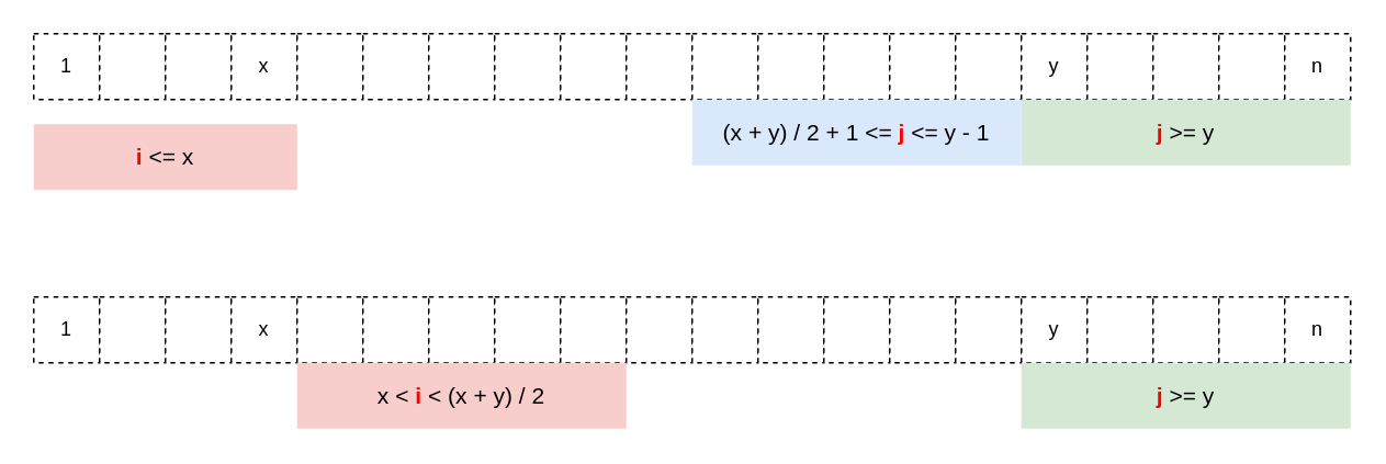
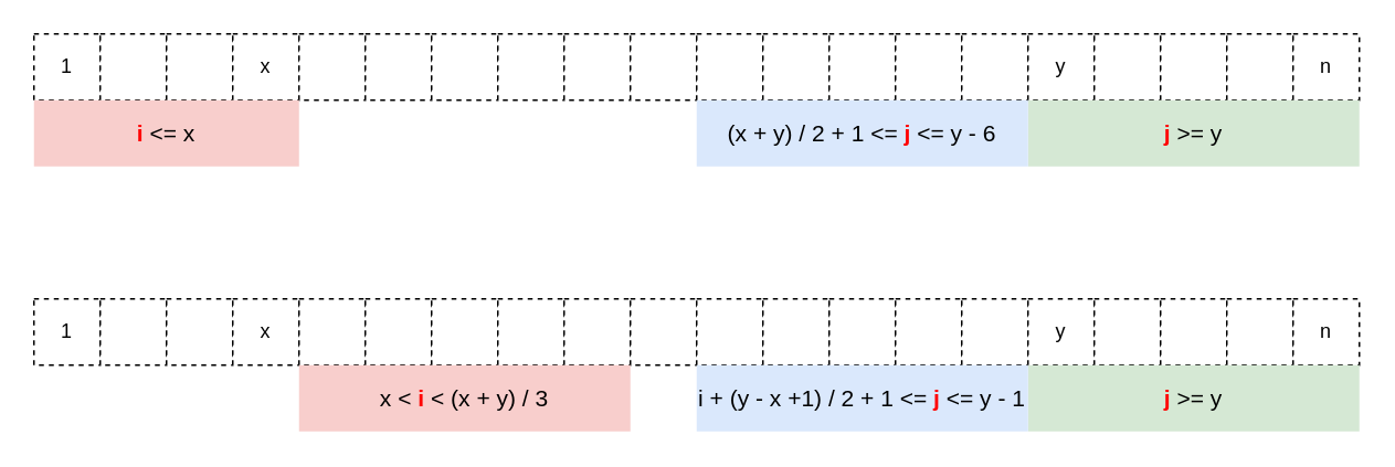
- <mxCell id="24" value="&lt;font style=&quot;font-size: 14px;&quot;&gt;&lt;span style=&quot;font-weight: normal;&quot;&gt;(x + y) / 2 + 1 &amp;lt;= &lt;/span&gt;&lt;font color=&quot;#ff0000&quot;&gt;j&lt;/font&gt;&lt;span style=&quot;font-weight: normal;&quot;&gt; &amp;lt;= y - 1&lt;/span&gt;&lt;/font&gt;" style="rounded=0;whiteSpace=wrap;html=1;fillColor=#dae8fc;strokeColor=none;fontStyle=1" vertex="1" parent="1"><mxGeometry x="420" y="60" width="200" height="40" as="geometry" /></mxCell>
+ <mxCell id="24" value="&lt;font style=&quot;font-size: 14px;&quot;&gt;&lt;span style=&quot;font-weight: normal;&quot;&gt;(x + y) / 2 + 1 &amp;lt;= &lt;/span&gt;&lt;font color=&quot;#ff0000&quot;&gt;j&lt;/font&gt;&lt;span style=&quot;font-weight: normal;&quot;&gt; &amp;lt;= y - 6&lt;/span&gt;&lt;/font&gt;" style="rounded=0;whiteSpace=wrap;html=1;fillColor=#dae8fc;strokeColor=none;fontStyle=1" vertex="1" parent="1"><mxGeometry x="420" y="60" width="200" height="40" as="geometry" /></mxCell>
- <mxCell id="22" value="&lt;font style=&quot;font-size: 14px;&quot;&gt;&lt;font style=&quot;font-size: 14px;&quot; color=&quot;#ff0000&quot;&gt;i&lt;/font&gt;&lt;span style=&quot;font-weight: normal;&quot;&gt; &amp;lt;= x&lt;/span&gt;&lt;/font&gt;" style="rounded=0;whiteSpace=wrap;html=1;fillColor=#f8cecc;strokeColor=none;fontStyle=1" vertex="1" parent="1"><mxGeometry x="20" y="75" width="160" height="40" as="geometry" /></mxCell>
+ <mxCell id="22" value="&lt;font style=&quot;font-size: 14px;&quot;&gt;&lt;font style=&quot;font-size: 14px;&quot; color=&quot;#ff0000&quot;&gt;i&lt;/font&gt;&lt;span style=&quot;font-weight: normal;&quot;&gt; &amp;lt;= x&lt;/span&gt;&lt;/font&gt;" style="rounded=0;whiteSpace=wrap;html=1;fillColor=#f8cecc;strokeColor=none;fontStyle=1" vertex="1" parent="1"><mxGeometry x="20" y="60" width="160" height="40" as="geometry" /></mxCell>
- <mxCell id="45" value="&lt;font style=&quot;font-size: 14px;&quot;&gt;&lt;span style=&quot;font-weight: normal;&quot;&gt;x &amp;lt; &lt;/span&gt;&lt;font color=&quot;#ff0000&quot;&gt;i&lt;/font&gt;&lt;span style=&quot;font-weight: normal;&quot;&gt; &amp;lt; (x + y) / 2&lt;/span&gt;&lt;/font&gt;" style="rounded=0;whiteSpace=wrap;html=1;fillColor=#f8cecc;strokeColor=none;fontStyle=1" vertex="1" parent="1"><mxGeometry x="180" y="220" width="200" height="40" as="geometry" /></mxCell>
+ <mxCell id="45" value="&lt;font style=&quot;font-size: 14px;&quot;&gt;&lt;span style=&quot;font-weight: normal;&quot;&gt;x &amp;lt; &lt;/span&gt;&lt;font color=&quot;#ff0000&quot;&gt;i&lt;/font&gt;&lt;span style=&quot;font-weight: normal;&quot;&gt; &amp;lt; (x + y) / 3&lt;/span&gt;&lt;/font&gt;" style="rounded=0;whiteSpace=wrap;html=1;fillColor=#f8cecc;strokeColor=none;fontStyle=1" vertex="1" parent="1"><mxGeometry x="180" y="220" width="200" height="40" as="geometry" /></mxCell>
+ <mxCell id="47" value="&lt;font style=&quot;font-size: 14px;&quot;&gt;i + (y - x +1) / 2 + 1 &amp;lt;= &lt;b&gt;&lt;font color=&quot;#ff0000&quot;&gt;j&lt;/font&gt;&lt;/b&gt; &amp;lt;= y - 1&lt;/font&gt;" style="rounded=0;whiteSpace=wrap;html=1;fillColor=#dae8fc;strokeColor=none;fontStyle=0" vertex="1" parent="1"><mxGeometry x="420" y="220" width="200" height="40" as="geometry" /></mxCell>
